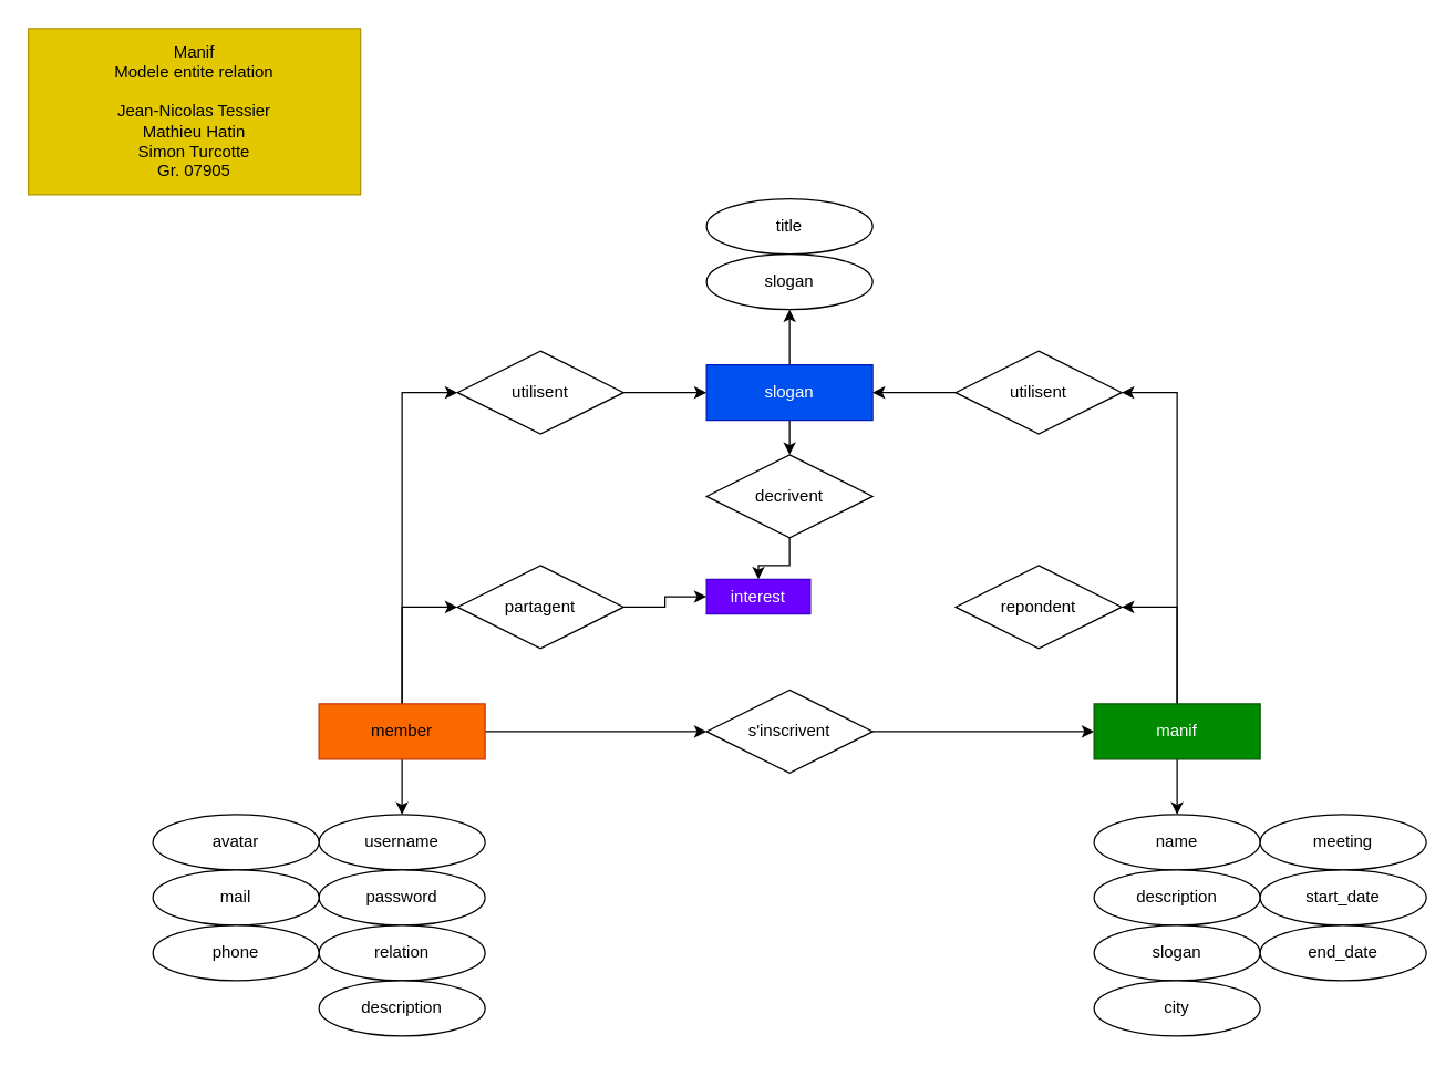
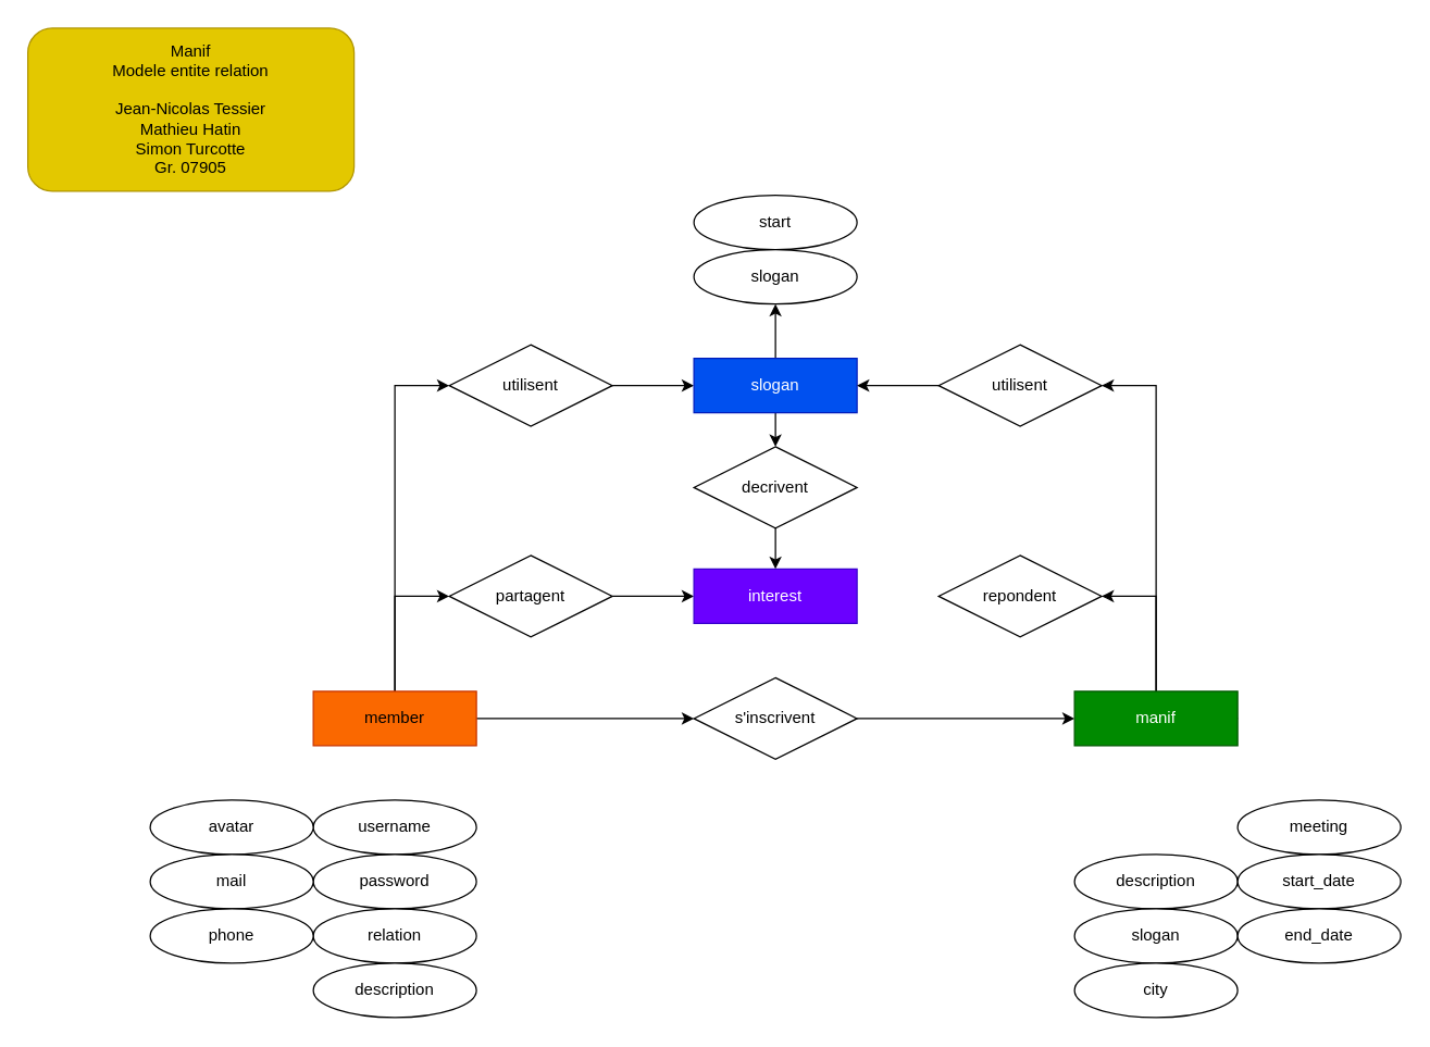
- <mxCell id="2" value="Manif&lt;br&gt;Modele entite relation&lt;br&gt;&lt;br&gt;Jean-Nicolas Tessier&lt;br&gt;Mathieu Hatin&lt;br&gt;Simon Turcotte&lt;br&gt;Gr. 07905" style="rounded=0;whiteSpace=wrap;html=1;fillColor=#e3c800;fontColor=#000000;strokeColor=#B09500;" parent="1" vertex="1"><mxGeometry width="240" height="120" as="geometry" x="20" y="20" /></mxCell>
+ <mxCell id="2" value="Manif&lt;br&gt;Modele entite relation&lt;br&gt;&lt;br&gt;Jean-Nicolas Tessier&lt;br&gt;Mathieu Hatin&lt;br&gt;Simon Turcotte&lt;br&gt;Gr. 07905" style="whiteSpace=wrap;html=1;fillColor=#e3c800;fontColor=#000000;strokeColor=#B09500;rounded=1;" parent="1" vertex="1"><mxGeometry width="240" height="120" as="geometry" x="20" y="20" /></mxCell>
- <mxCell id="39" value="title" style="ellipse;whiteSpace=wrap;html=1;align=center;" parent="1" vertex="1"><mxGeometry x="510" y="143" width="120" height="40" as="geometry" /></mxCell>
+ <mxCell id="39" value="start" style="ellipse;whiteSpace=wrap;html=1;align=center;" parent="1" vertex="1"><mxGeometry x="510" y="143" width="120" height="40" as="geometry" /></mxCell>
- <mxCell id="30" value="interest" style="whiteSpace=wrap;html=1;align=center;fillColor=#6a00ff;fontColor=#ffffff;strokeColor=#3700CC;" parent="1" vertex="1"><mxGeometry x="510" y="418" width="75" height="25" as="geometry" /></mxCell>
+ <mxCell id="30" value="interest" style="whiteSpace=wrap;html=1;align=center;fillColor=#6a00ff;fontColor=#ffffff;strokeColor=#3700CC;" parent="1" vertex="1"><mxGeometry x="510" y="418" width="120" height="40" as="geometry" /></mxCell>
- <mxCell id="4" style="edgeStyle=orthogonalEdgeStyle;rounded=0;orthogonalLoop=1;jettySize=auto;html=1;exitX=0.5;exitY=1;exitDx=0;exitDy=0;" parent="1" source="7" target="10" edge="1"><mxGeometry relative="1" as="geometry" /></mxCell>
- <mxCell id="17" style="edgeStyle=orthogonalEdgeStyle;rounded=0;orthogonalLoop=1;jettySize=auto;html=1;exitX=0.5;exitY=1;exitDx=0;exitDy=0;" parent="1" source="20" target="21" edge="1"><mxGeometry relative="1" as="geometry" /></mxCell>
- <mxCell id="21" value="name" style="ellipse;whiteSpace=wrap;html=1;align=center;" parent="1" vertex="1"><mxGeometry x="790" y="588" width="120" height="40" as="geometry" /></mxCell>
